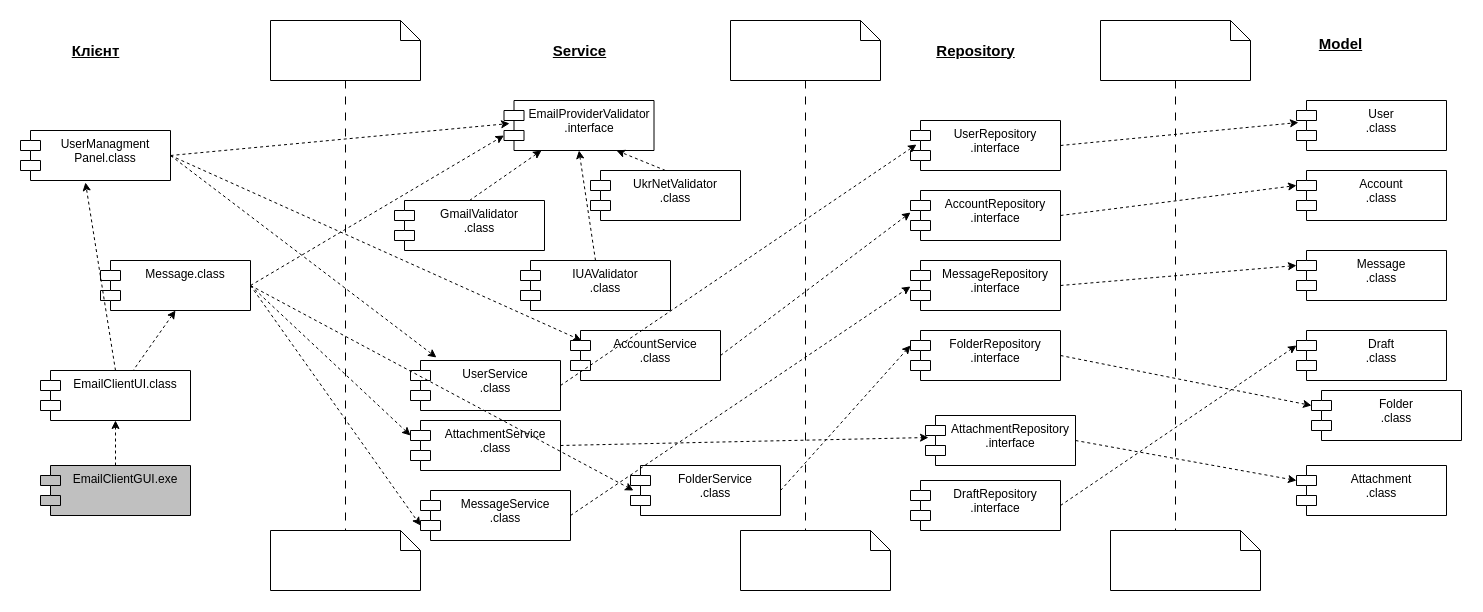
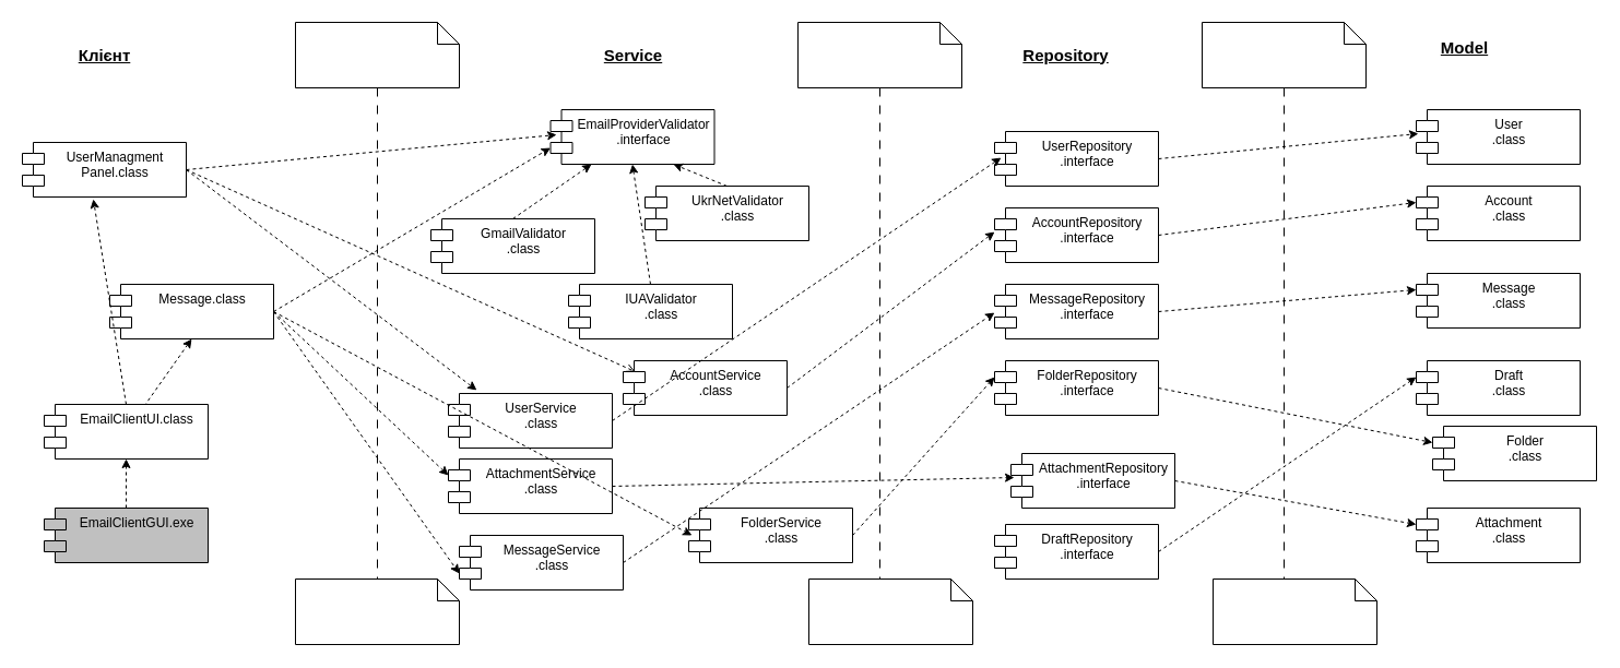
- <mxCell id="37" style="rounded=0;orthogonalLoop=1;jettySize=auto;html=1;exitX=1;exitY=0.5;exitDx=0;exitDy=0;entryX=0.073;entryY=0.2;entryDx=0;entryDy=0;entryPerimeter=0;dashed=1;" edge="1" parent="1" source="5" target="31"><mxGeometry relative="1" as="geometry" /></mxCell>
+ <mxCell id="37" style="rounded=0;orthogonalLoop=1;jettySize=auto;html=1;exitX=1;exitY=0.5;exitDx=0;exitDy=0;entryX=0.073;entryY=0.2;entryDx=0;entryDy=0;entryPerimeter=0;dashed=1;endArrow=open;" edge="1" parent="1" source="5" target="31"><mxGeometry relative="1" as="geometry" /></mxCell>
